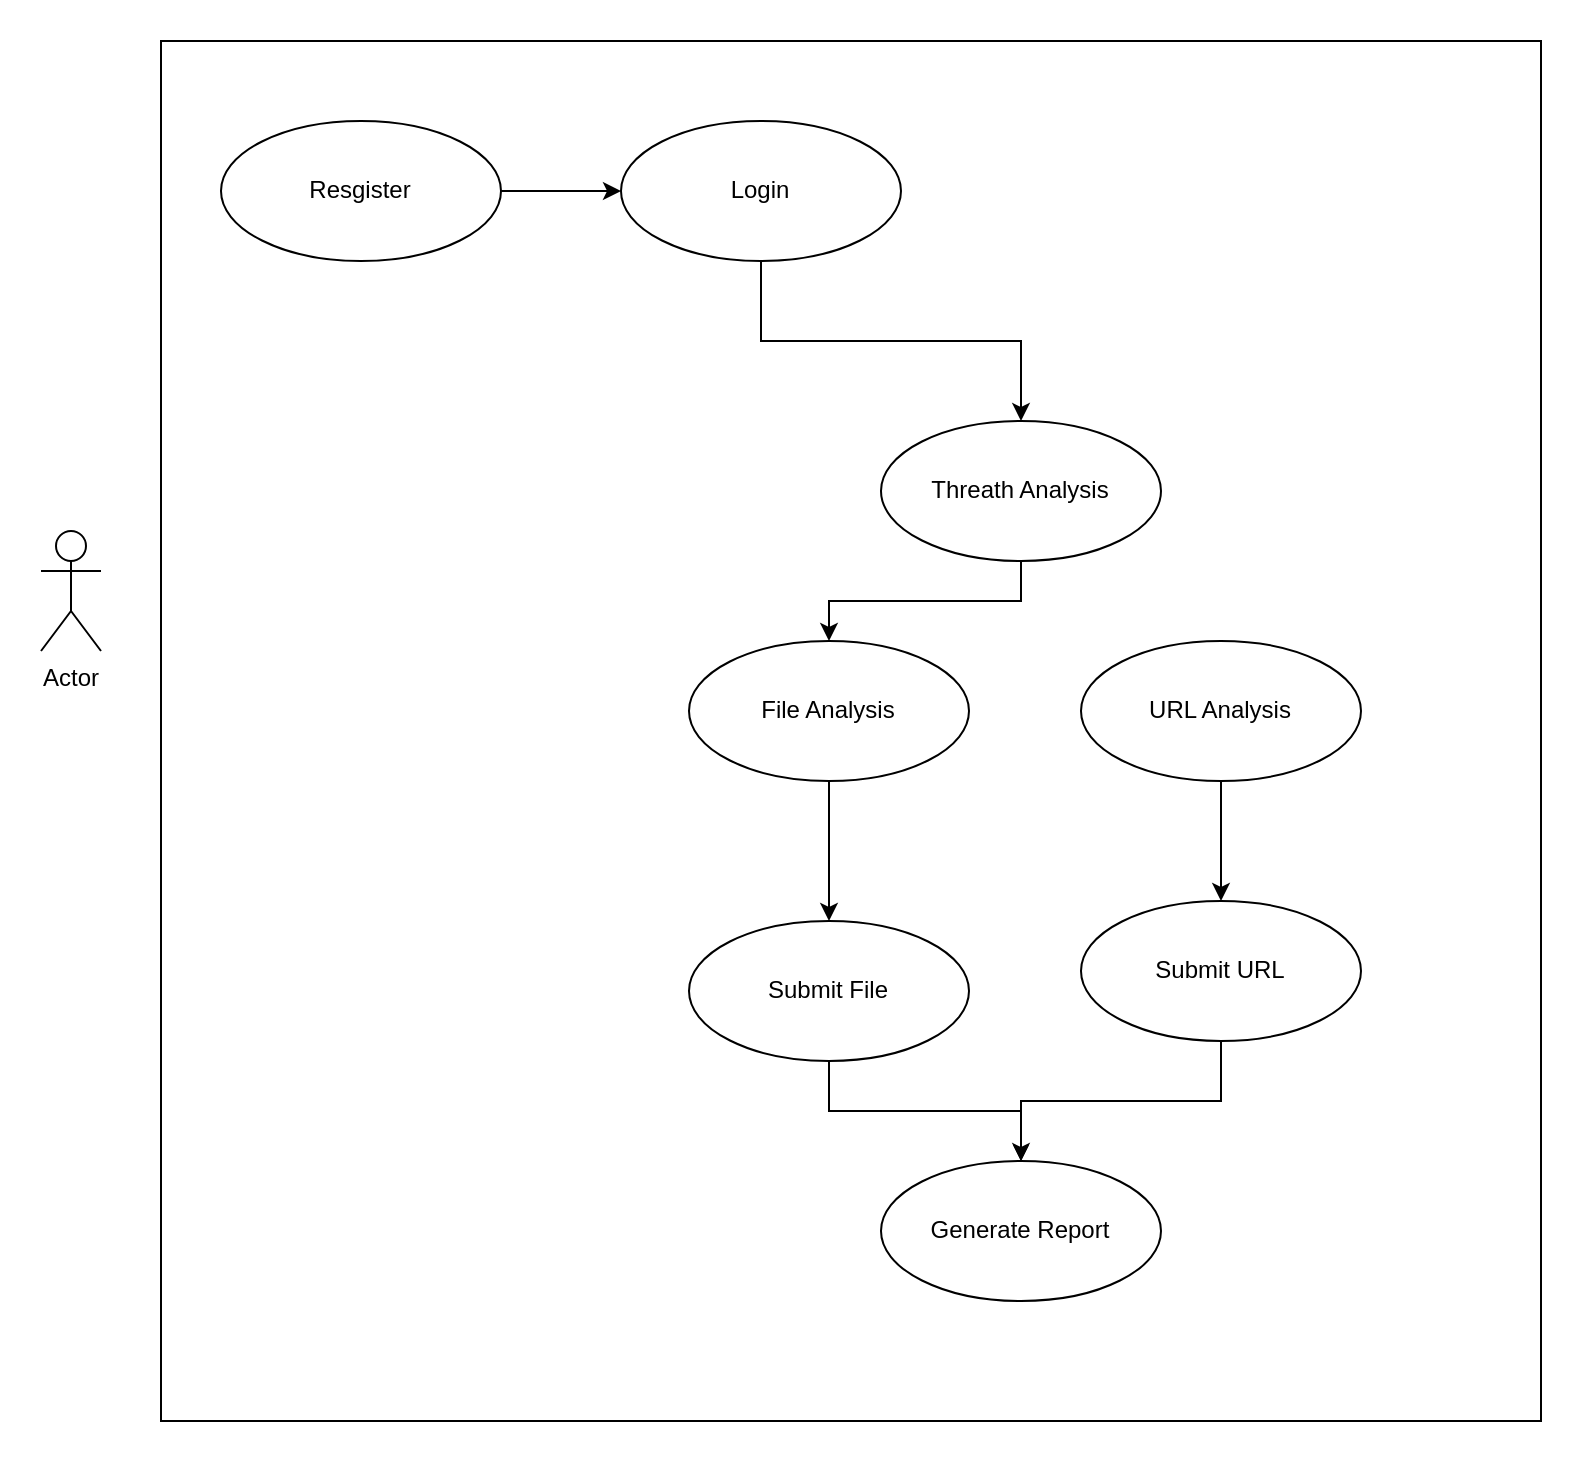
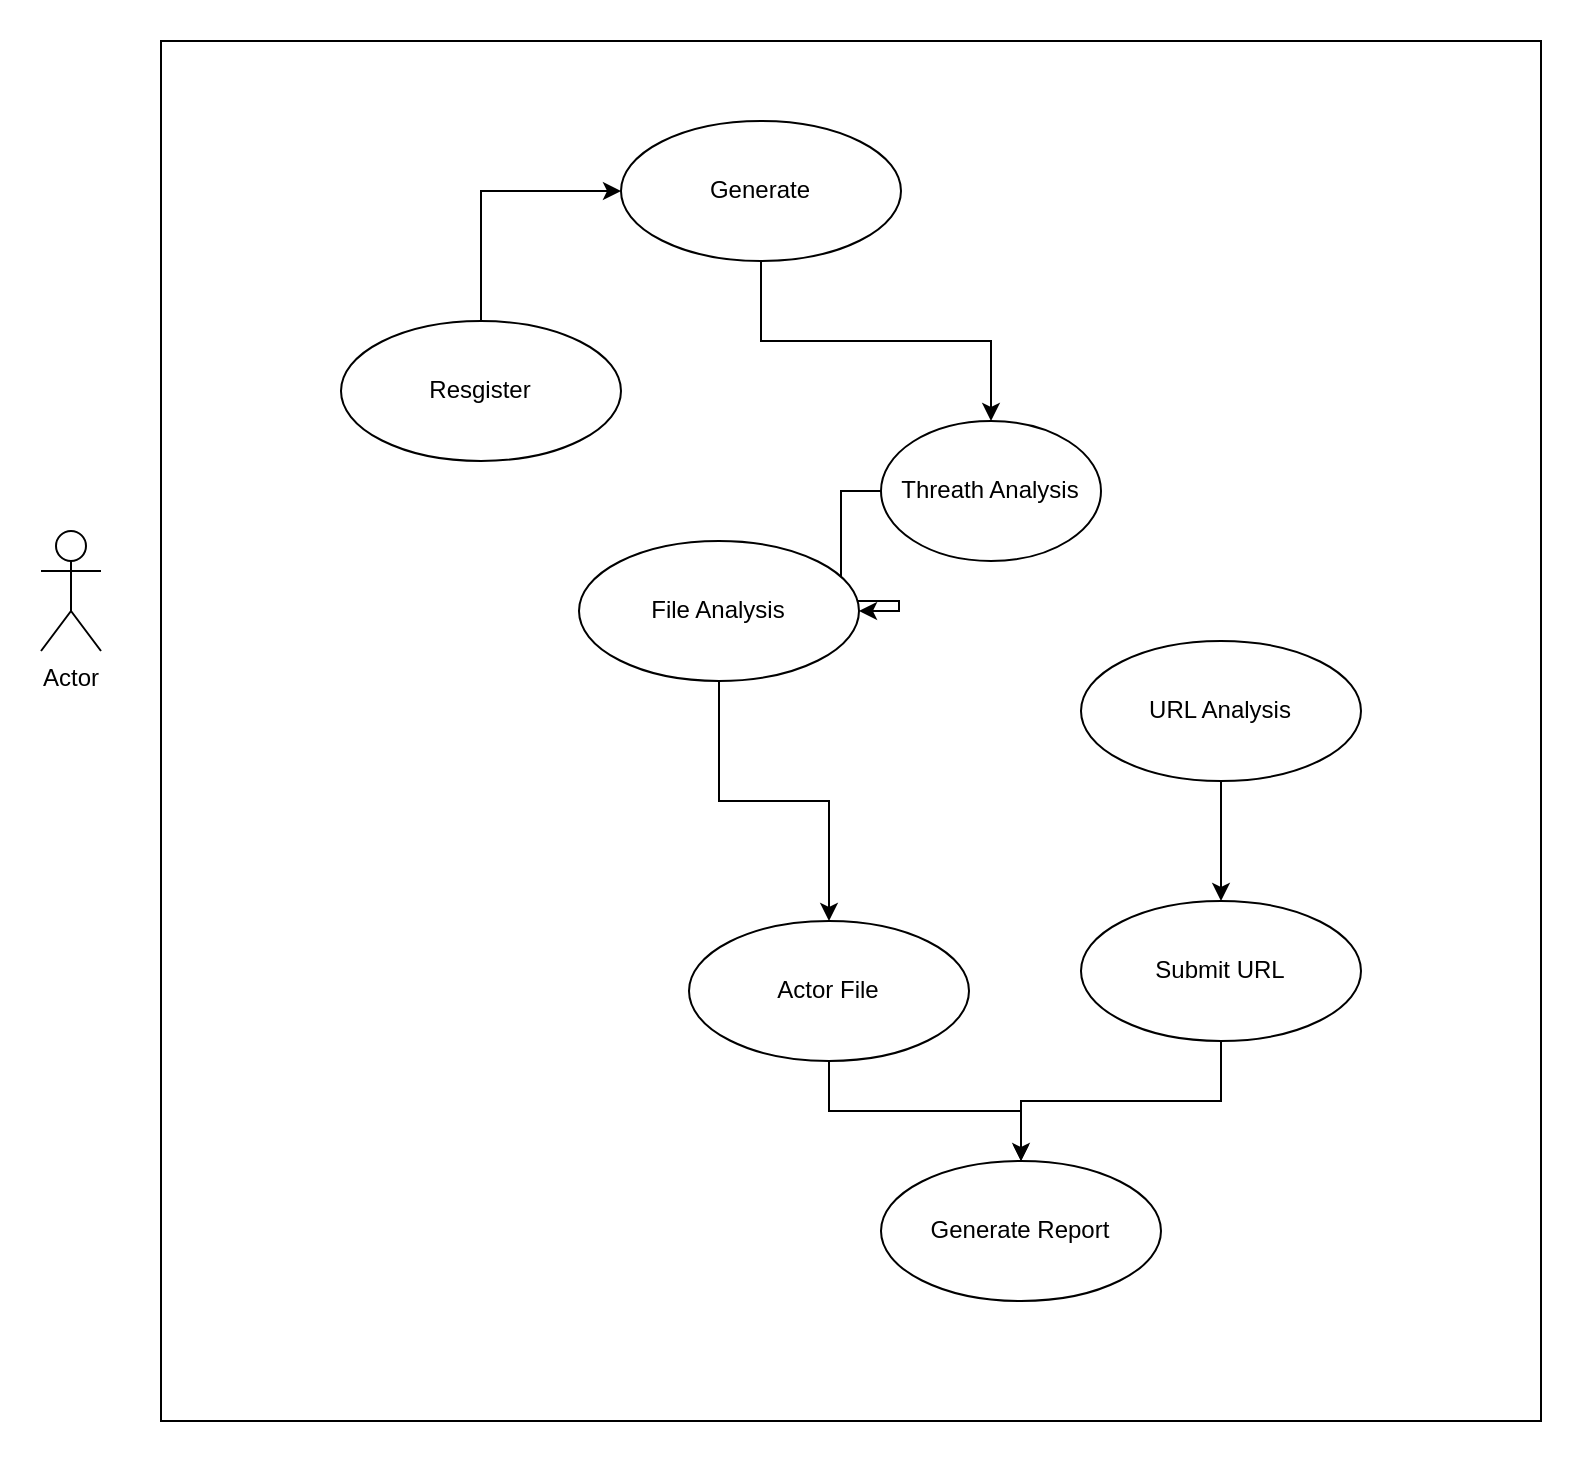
- <mxCell id="8" value="Resgister" style="ellipse;whiteSpace=wrap;html=1;" vertex="1" parent="1"><mxGeometry x="110" y="60" width="140" height="70" as="geometry" /></mxCell>
+ <mxCell id="8" value="Resgister" style="ellipse;whiteSpace=wrap;html=1;" vertex="1" parent="1"><mxGeometry x="170" y="160" width="140" height="70" as="geometry" /></mxCell>
- <mxCell id="6" value="Login" style="ellipse;whiteSpace=wrap;html=1;" vertex="1" parent="1"><mxGeometry x="310" y="60" width="140" height="70" as="geometry" /></mxCell>
+ <mxCell id="6" value="Generate" style="ellipse;whiteSpace=wrap;html=1;" vertex="1" parent="1"><mxGeometry x="310" y="60" width="140" height="70" as="geometry" /></mxCell>
- <mxCell id="4" value="Threath Analysis" style="ellipse;whiteSpace=wrap;html=1;" vertex="1" parent="1"><mxGeometry x="440" y="210" width="140" height="70" as="geometry" /></mxCell>
+ <mxCell id="4" value="Threath Analysis" style="ellipse;whiteSpace=wrap;html=1;" vertex="1" parent="1"><mxGeometry x="440" y="210" width="110" height="70" as="geometry" /></mxCell>
- <mxCell id="10" value="File Analysis" style="ellipse;whiteSpace=wrap;html=1;" vertex="1" parent="1"><mxGeometry x="344" y="320" width="140" height="70" as="geometry" /></mxCell>
+ <mxCell id="10" value="File Analysis" style="ellipse;whiteSpace=wrap;html=1;" vertex="1" parent="1"><mxGeometry x="289" y="270" width="140" height="70" as="geometry" /></mxCell>
- <mxCell id="14" value="Submit File" style="ellipse;whiteSpace=wrap;html=1;" vertex="1" parent="1"><mxGeometry x="344" y="460" width="140" height="70" as="geometry" /></mxCell>
+ <mxCell id="14" value="Actor File" style="ellipse;whiteSpace=wrap;html=1;" vertex="1" parent="1"><mxGeometry x="344" y="460" width="140" height="70" as="geometry" /></mxCell>
